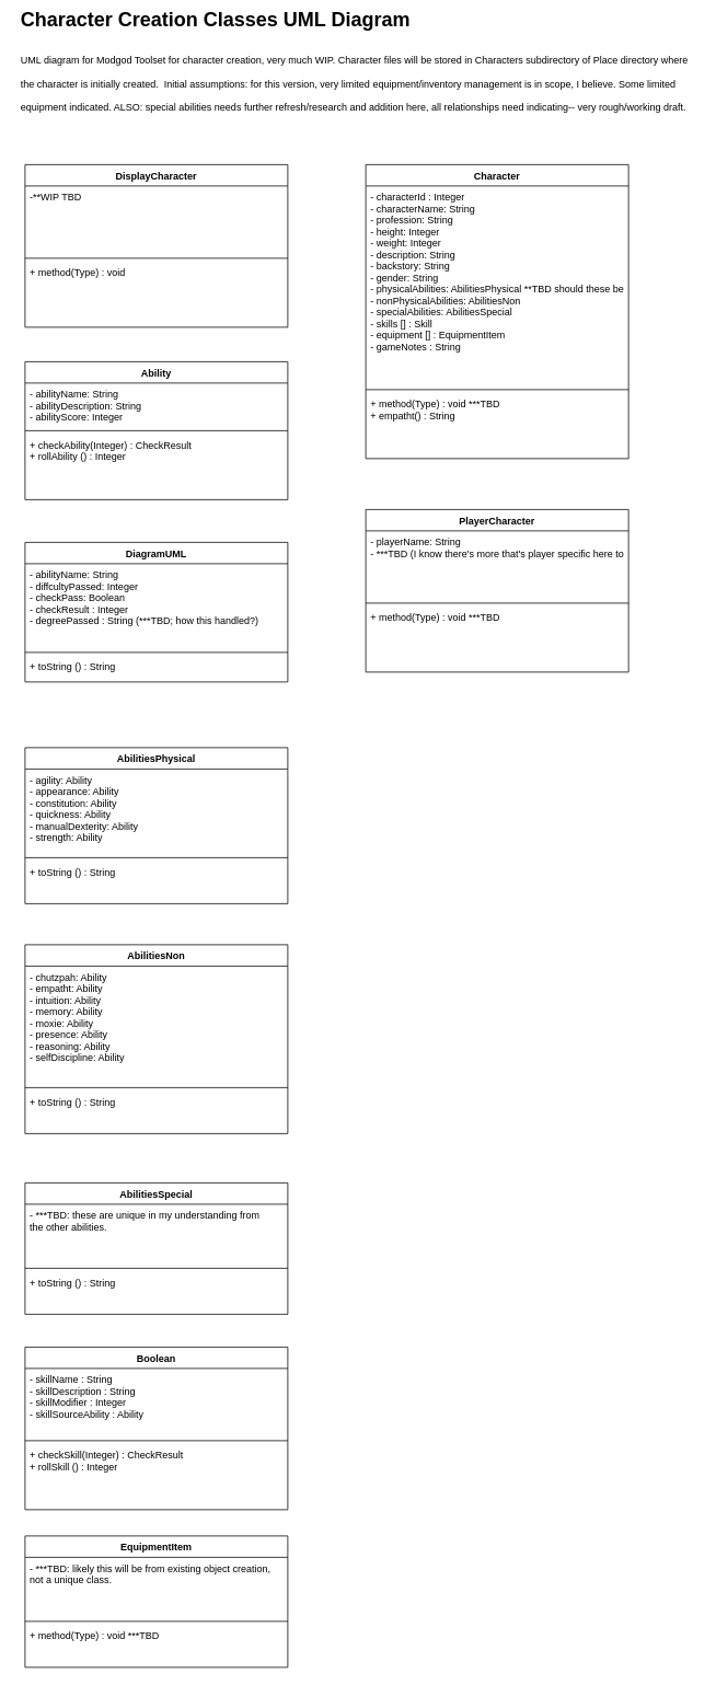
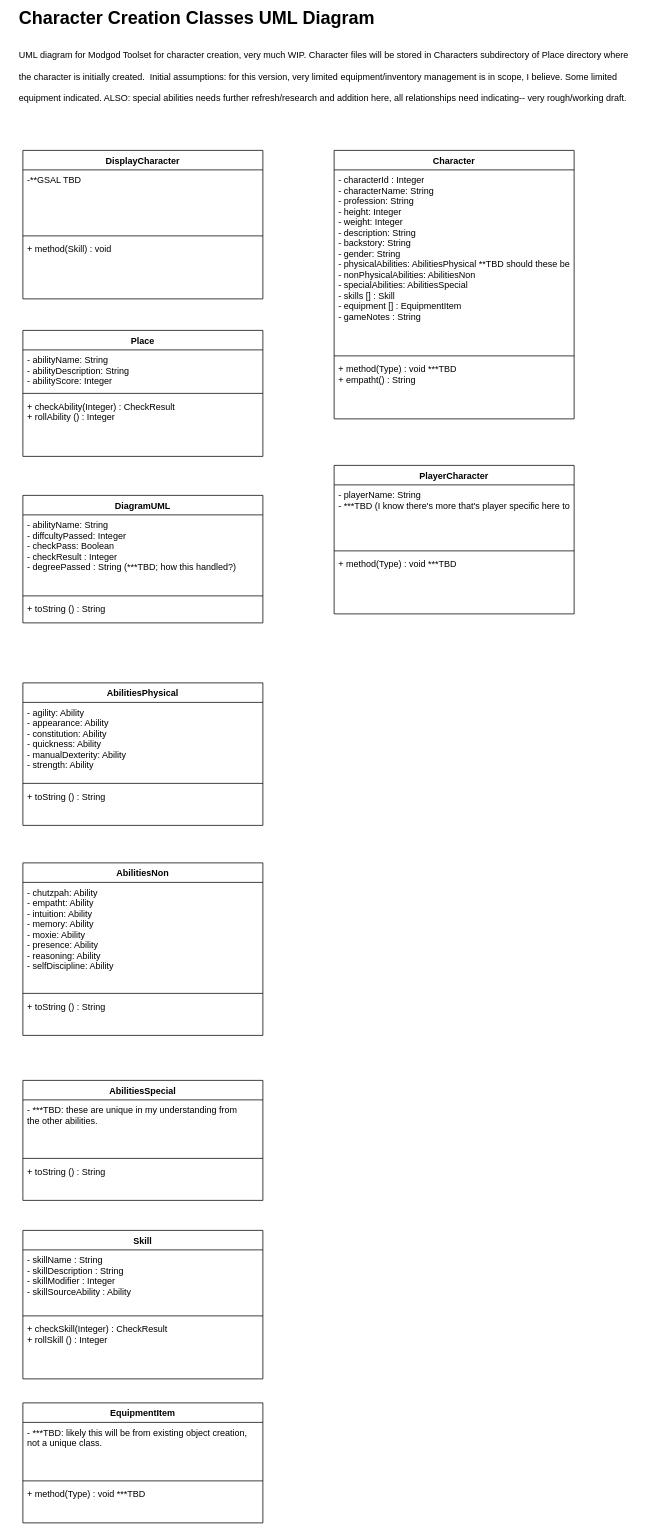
- <mxCell id="8" value="-**WIP TBD" style="text;strokeColor=none;fillColor=none;align=left;verticalAlign=top;spacingLeft=4;spacingRight=4;overflow=hidden;rotatable=0;points=[[0,0.5],[1,0.5]];portConstraint=eastwest;" parent="7" vertex="1"><mxGeometry y="26" width="320" height="84" as="geometry" /></mxCell>
+ <mxCell id="8" value="-**GSAL TBD" style="text;strokeColor=none;fillColor=none;align=left;verticalAlign=top;spacingLeft=4;spacingRight=4;overflow=hidden;rotatable=0;points=[[0,0.5],[1,0.5]];portConstraint=eastwest;" parent="7" vertex="1"><mxGeometry y="26" width="320" height="84" as="geometry" /></mxCell>
- <mxCell id="10" value="+ method(Type) : void&#10;&#10;" style="text;strokeColor=none;fillColor=none;align=left;verticalAlign=top;spacingLeft=4;spacingRight=4;overflow=hidden;rotatable=0;points=[[0,0.5],[1,0.5]];portConstraint=eastwest;" parent="7" vertex="1"><mxGeometry y="118" width="320" height="80" as="geometry" /></mxCell>
+ <mxCell id="10" value="+ method(Skill) : void&#10;&#10;" style="text;strokeColor=none;fillColor=none;align=left;verticalAlign=top;spacingLeft=4;spacingRight=4;overflow=hidden;rotatable=0;points=[[0,0.5],[1,0.5]];portConstraint=eastwest;" parent="7" vertex="1"><mxGeometry y="118" width="320" height="80" as="geometry" /></mxCell>
- <mxCell id="11" value="Ability" style="swimlane;fontStyle=1;align=center;verticalAlign=top;childLayout=stackLayout;horizontal=1;startSize=26;horizontalStack=0;resizeParent=1;resizeParentMax=0;resizeLast=0;collapsible=1;marginBottom=0;" parent="1" vertex="1"><mxGeometry x="30" y="440" width="320" height="168" as="geometry" /></mxCell>
+ <mxCell id="11" value="Place" style="swimlane;fontStyle=1;align=center;verticalAlign=top;childLayout=stackLayout;horizontal=1;startSize=26;horizontalStack=0;resizeParent=1;resizeParentMax=0;resizeLast=0;collapsible=1;marginBottom=0;" parent="1" vertex="1"><mxGeometry x="30" y="440" width="320" height="168" as="geometry" /></mxCell>
- <mxCell id="35" value="Boolean" style="swimlane;fontStyle=1;align=center;verticalAlign=top;childLayout=stackLayout;horizontal=1;startSize=26;horizontalStack=0;resizeParent=1;resizeParentMax=0;resizeLast=0;collapsible=1;marginBottom=0;" parent="1" vertex="1"><mxGeometry x="30" y="1640" width="320" height="198" as="geometry" /></mxCell>
+ <mxCell id="35" value="Skill" style="swimlane;fontStyle=1;align=center;verticalAlign=top;childLayout=stackLayout;horizontal=1;startSize=26;horizontalStack=0;resizeParent=1;resizeParentMax=0;resizeLast=0;collapsible=1;marginBottom=0;" parent="1" vertex="1"><mxGeometry x="30" y="1640" width="320" height="198" as="geometry" /></mxCell>
